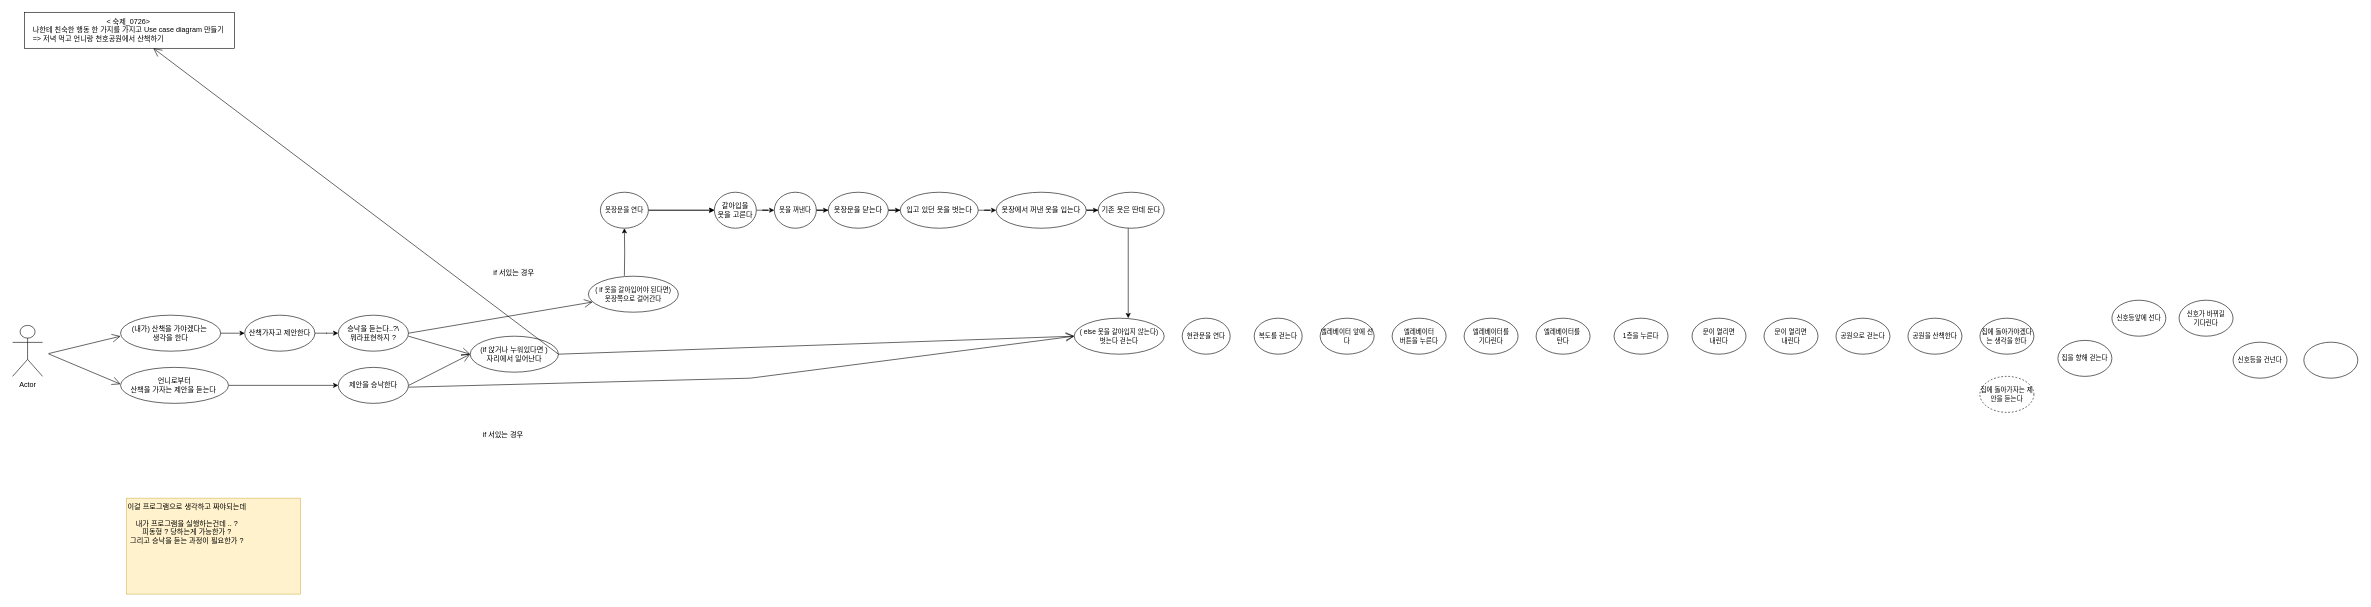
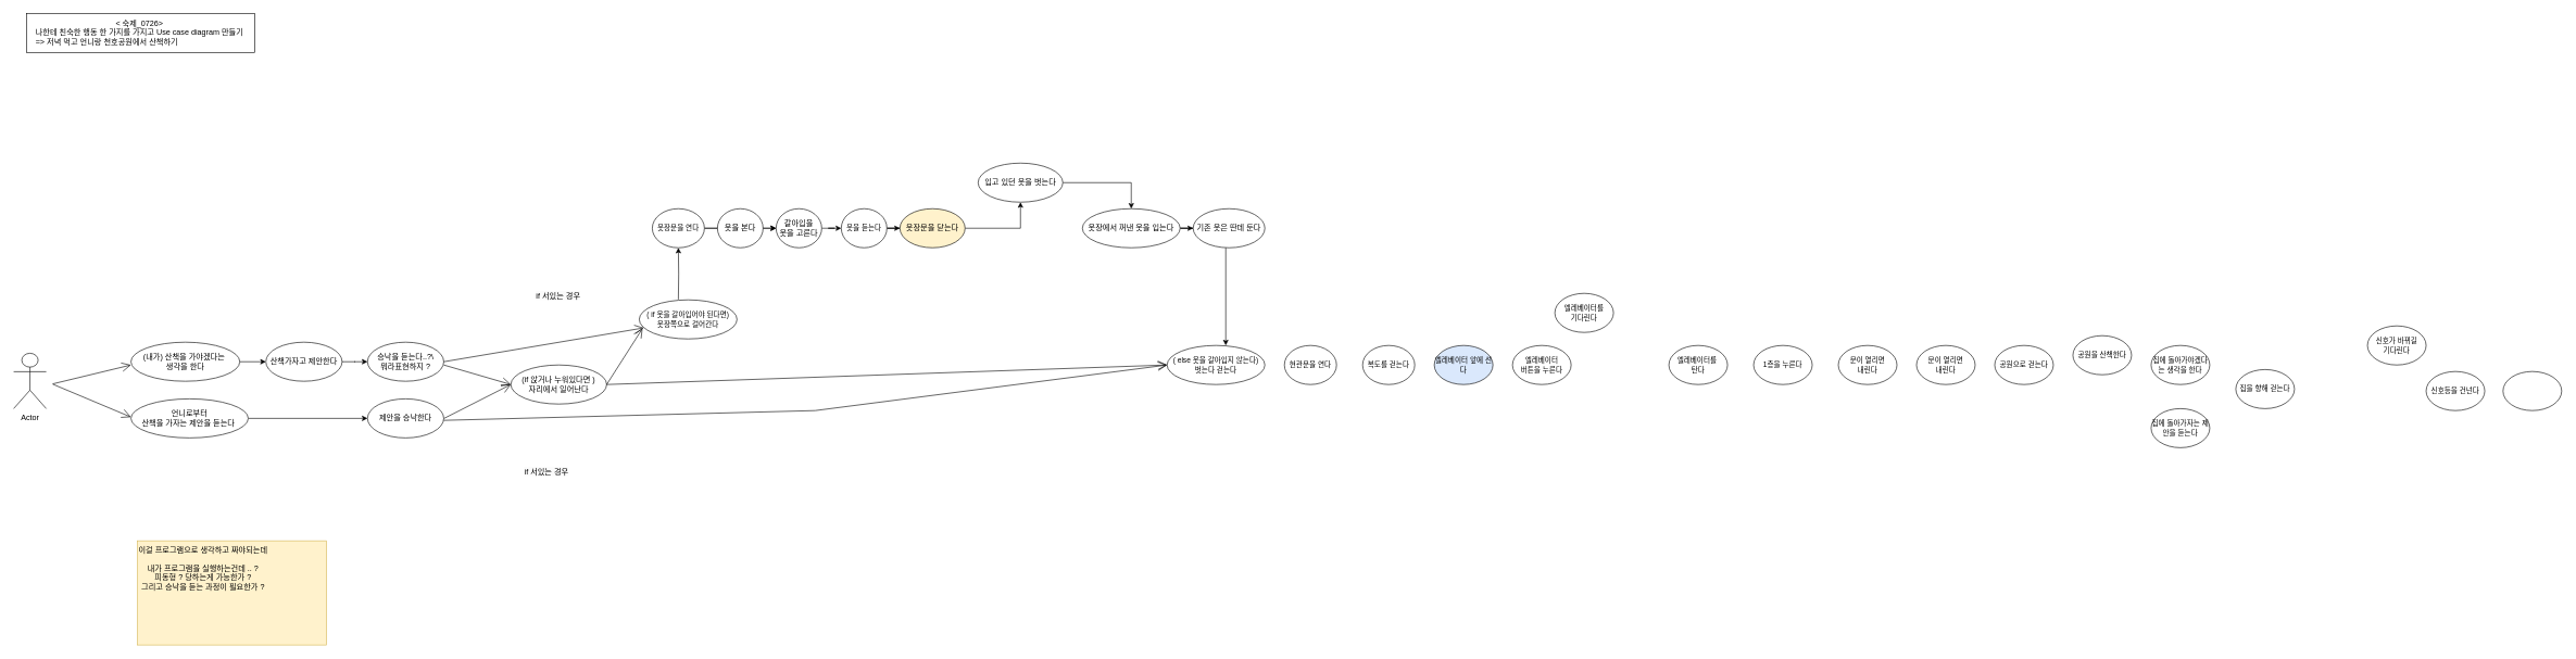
- <mxCell id="11" value="" style="endArrow=open;endFill=1;endSize=12;html=1;rounded=0;exitX=1;exitY=0.5;exitDx=0;exitDy=0;" edge="1" parent="1" source="8" target="5"><mxGeometry width="160" relative="1" as="geometry"><mxPoint x="911" y="614.5" as="sourcePoint" /><mxPoint x="980" y="510" as="targetPoint" /></mxGeometry></mxCell>
+ <mxCell id="11" value="" style="endArrow=open;endFill=1;endSize=12;html=1;rounded=0;exitX=1;exitY=0.5;exitDx=0;exitDy=0;entryX=0.033;entryY=0.733;entryDx=0;entryDy=0;entryPerimeter=0;" edge="1" parent="1" source="8" target="10"><mxGeometry width="160" relative="1" as="geometry"><mxPoint x="911" y="614.5" as="sourcePoint" /><mxPoint x="980" y="510" as="targetPoint" /></mxGeometry></mxCell>
+ <mxCell id="40" value="옷을 본다" style="ellipse;whiteSpace=wrap;html=1;" vertex="1" parent="1"><mxGeometry x="1100" y="320" width="70" height="60" as="geometry" /></mxCell>
- <mxCell id="31" value="&lt;font style=&quot;font-size: 11px;&quot;&gt;옷을 꺼낸다&lt;br&gt;&lt;/font&gt;" style="ellipse;whiteSpace=wrap;html=1;" vertex="1" parent="1"><mxGeometry x="1290" y="320" width="70" height="60" as="geometry" /></mxCell>
+ <mxCell id="31" value="&lt;font style=&quot;font-size: 11px;&quot;&gt;옷을 듣는다&lt;br&gt;&lt;/font&gt;" style="ellipse;whiteSpace=wrap;html=1;" vertex="1" parent="1"><mxGeometry x="1290" y="320" width="70" height="60" as="geometry" /></mxCell>
- <mxCell id="33" value="옷장문을 닫는다" style="ellipse;whiteSpace=wrap;html=1;" vertex="1" parent="1"><mxGeometry x="1380" y="320" width="100" height="60" as="geometry" /></mxCell>
+ <mxCell id="33" value="옷장문을 닫는다" style="ellipse;whiteSpace=wrap;html=1;fillColor=#fff2cc;" vertex="1" parent="1"><mxGeometry x="1380" y="320" width="100" height="60" as="geometry" /></mxCell>
- <mxCell id="35" value="입고 있던 옷을 벗는다" style="ellipse;whiteSpace=wrap;html=1;" vertex="1" parent="1"><mxGeometry x="1500" y="320" width="130" height="60" as="geometry" /></mxCell>
+ <mxCell id="35" value="입고 있던 옷을 벗는다" style="ellipse;whiteSpace=wrap;html=1;" vertex="1" parent="1"><mxGeometry x="1500" y="250" width="130" height="60" as="geometry" /></mxCell>
- <mxCell id="57" value="&lt;font style=&quot;font-size: 11px;&quot;&gt;신호등앞에 선다&lt;br&gt;&lt;/font&gt;" style="ellipse;whiteSpace=wrap;html=1;" vertex="1" parent="1"><mxGeometry x="3520" y="500" width="90" height="60" as="geometry" /></mxCell>
- <mxCell id="45" value="&lt;font style=&quot;font-size: 11px;&quot;&gt;엘레베이터 앞에 선다&lt;br&gt;&lt;/font&gt;" style="ellipse;whiteSpace=wrap;html=1;" vertex="1" parent="1"><mxGeometry x="2200" y="530" width="90" height="60" as="geometry" /></mxCell>
+ <mxCell id="45" value="&lt;font style=&quot;font-size: 11px;&quot;&gt;엘레베이터 앞에 선다&lt;br&gt;&lt;/font&gt;" style="ellipse;whiteSpace=wrap;html=1;fillColor=#dae8fc;" vertex="1" parent="1"><mxGeometry x="2200" y="530" width="90" height="60" as="geometry" /></mxCell>
- <mxCell id="47" value="&lt;font style=&quot;font-size: 11px;&quot;&gt;엘레베이터를 &lt;br&gt;기다린다&lt;br&gt;&lt;/font&gt;" style="ellipse;whiteSpace=wrap;html=1;" vertex="1" parent="1"><mxGeometry x="2440" y="530" width="90" height="60" as="geometry" /></mxCell>
+ <mxCell id="47" value="&lt;font style=&quot;font-size: 11px;&quot;&gt;엘레베이터를 &lt;br&gt;기다린다&lt;br&gt;&lt;/font&gt;" style="ellipse;whiteSpace=wrap;html=1;" vertex="1" parent="1"><mxGeometry x="2385" y="450" width="90" height="60" as="geometry" /></mxCell>
- <mxCell id="53" value="&lt;font style=&quot;font-size: 11px;&quot;&gt;공원을 산책한다&lt;br&gt;&lt;/font&gt;" style="ellipse;whiteSpace=wrap;html=1;" vertex="1" parent="1"><mxGeometry x="3180" y="530" width="90" height="60" as="geometry" /></mxCell>
+ <mxCell id="53" value="&lt;font style=&quot;font-size: 11px;&quot;&gt;공원을 산책한다&lt;br&gt;&lt;/font&gt;" style="ellipse;whiteSpace=wrap;html=1;" vertex="1" parent="1"><mxGeometry x="3180" y="515" width="90" height="60" as="geometry" /></mxCell>
- <mxCell id="55" value="&lt;font style=&quot;font-size: 11px;&quot;&gt;집에 돌아가자는 제안을 듣는다&lt;br&gt;&lt;/font&gt;" style="ellipse;whiteSpace=wrap;html=1;dashed=1;" vertex="1" parent="1"><mxGeometry x="3300" y="627" width="90" height="60" as="geometry" /></mxCell>
+ <mxCell id="55" value="&lt;font style=&quot;font-size: 11px;&quot;&gt;집에 돌아가자는 제안을 듣는다&lt;br&gt;&lt;/font&gt;" style="ellipse;whiteSpace=wrap;html=1;" vertex="1" parent="1"><mxGeometry x="3300" y="627" width="90" height="60" as="geometry" /></mxCell>
